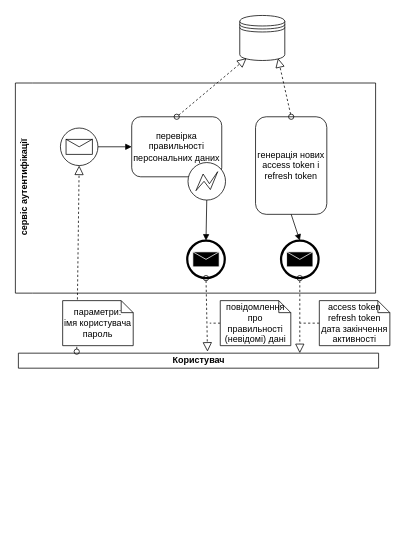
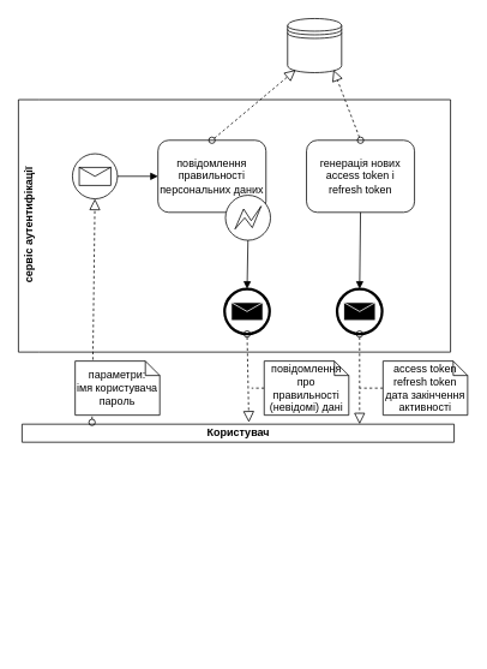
- <mxCell id="4" value="перевірка правильності персональних даних" style="shape=ext;rounded=1;html=1;whiteSpace=wrap;" vertex="1" parent="2"><mxGeometry x="155" y="45" width="120" height="80" as="geometry" /></mxCell>
+ <mxCell id="4" value="повідомлення правильності персональних даних" style="shape=ext;rounded=1;html=1;whiteSpace=wrap;" vertex="1" parent="2"><mxGeometry x="155" y="45" width="120" height="80" as="geometry" /></mxCell>
- <mxCell id="7" value="генерація нових access token і &lt;br&gt;refresh token" style="shape=ext;rounded=1;html=1;whiteSpace=wrap;" vertex="1" parent="2"><mxGeometry x="320" y="45" width="95" height="130" as="geometry" /></mxCell>
+ <mxCell id="7" value="генерація нових access token і &lt;br&gt;refresh token" style="shape=ext;rounded=1;html=1;whiteSpace=wrap;" vertex="1" parent="2"><mxGeometry x="320" y="45" width="120" height="80" as="geometry" /></mxCell>
